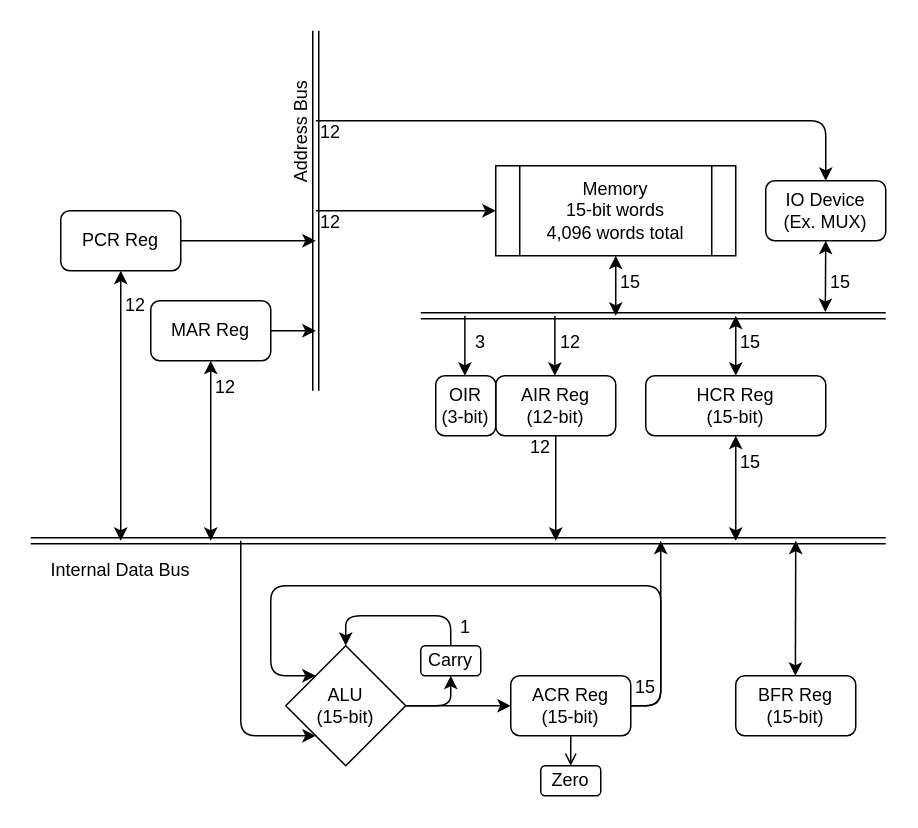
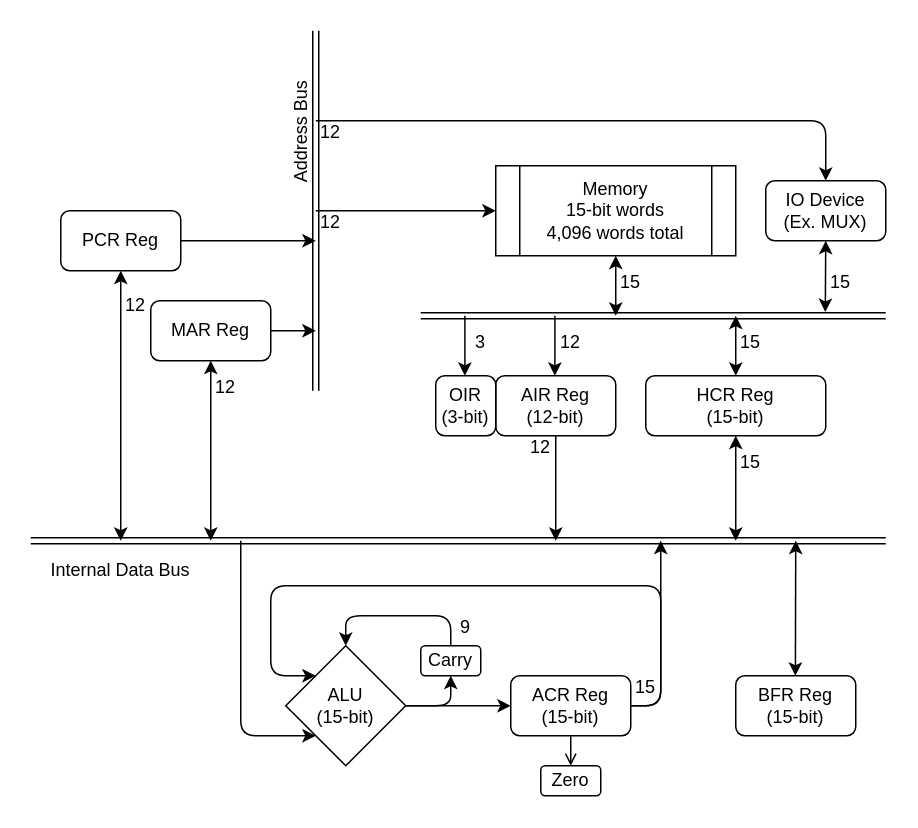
- <mxCell id="25" value="1" style="text;html=1;align=center;verticalAlign=middle;whiteSpace=wrap;rounded=0;" parent="1" vertex="1"><mxGeometry x="300" y="410" width="20" height="15" as="geometry" /></mxCell>
+ <mxCell id="25" value="9" style="text;html=1;align=center;verticalAlign=middle;whiteSpace=wrap;rounded=0;" parent="1" vertex="1"><mxGeometry x="300" y="410" width="20" height="15" as="geometry" /></mxCell>
